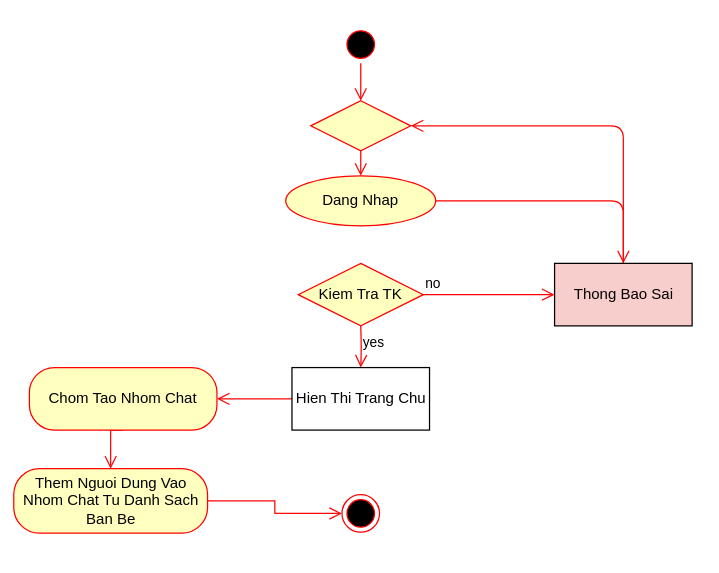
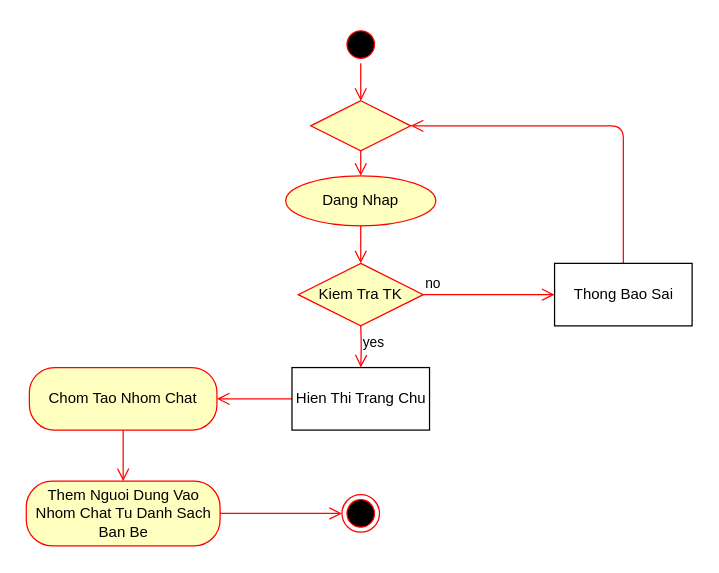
- <mxCell id="5" value="" style="edgeStyle=orthogonalEdgeStyle;html=1;verticalAlign=bottom;endArrow=open;endSize=8;strokeColor=#ff0000;" edge="1" parent="1" source="4" target="9"><mxGeometry relative="1" as="geometry"><mxPoint x="288" y="200" as="targetPoint" /></mxGeometry></mxCell>
+ <mxCell id="5" value="" style="edgeStyle=orthogonalEdgeStyle;html=1;verticalAlign=bottom;endArrow=open;endSize=8;strokeColor=#ff0000;entryX=0.5;entryY=0;entryDx=0;entryDy=0;" edge="1" parent="1" source="4" target="6"><mxGeometry relative="1" as="geometry"><mxPoint x="288" y="200" as="targetPoint" /></mxGeometry></mxCell>
- <mxCell id="9" value="Thong Bao Sai" style="html=1;fillColor=#f8cecc;" vertex="1" parent="1"><mxGeometry x="443" y="210" width="110" height="50" as="geometry" /></mxCell>
+ <mxCell id="9" value="Thong Bao Sai" style="html=1;" vertex="1" parent="1"><mxGeometry x="443" y="210" width="110" height="50" as="geometry" /></mxCell>
- <mxCell id="16" value="Them Nguoi Dung Vao Nhom Chat Tu Danh Sach Ban Be" style="rounded=1;whiteSpace=wrap;html=1;arcSize=40;fontColor=#000000;fillColor=#ffffc0;strokeColor=#ff0000;" vertex="1" parent="1"><mxGeometry x="10.51" y="374.17" width="154.99" height="51.66" as="geometry" /></mxCell>
+ <mxCell id="16" value="Them Nguoi Dung Vao Nhom Chat Tu Danh Sach Ban Be" style="rounded=1;whiteSpace=wrap;html=1;arcSize=40;fontColor=#000000;fillColor=#ffffc0;strokeColor=#ff0000;" vertex="1" parent="1"><mxGeometry x="20.51" y="384.17" width="154.99" height="51.66" as="geometry" /></mxCell>
